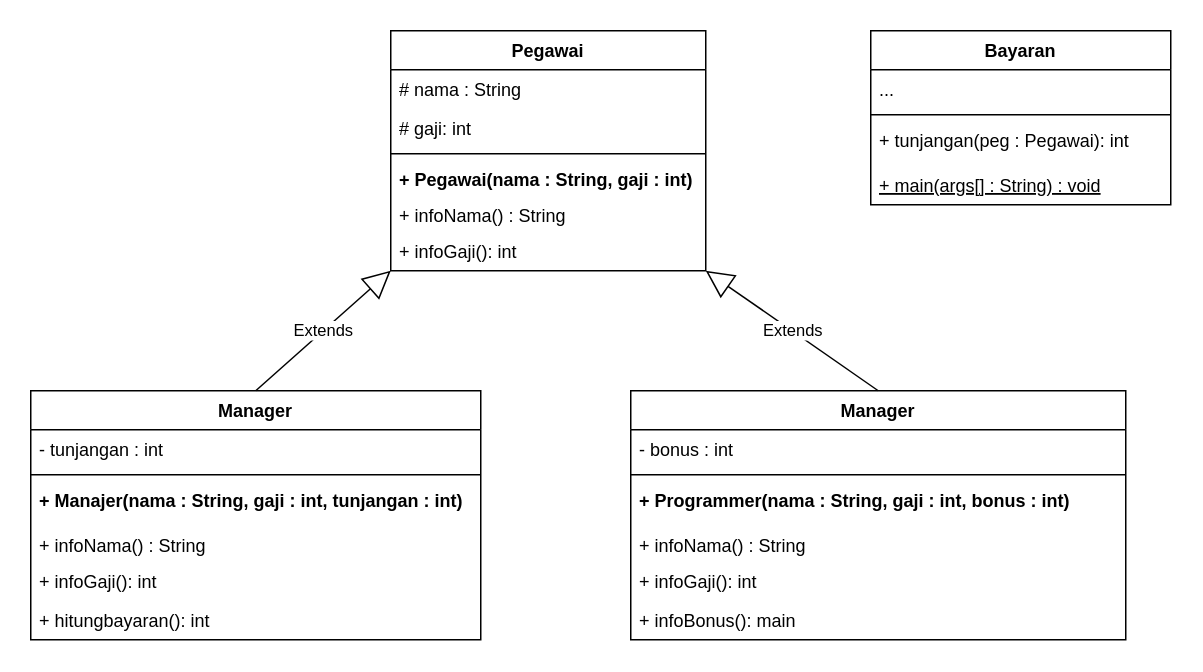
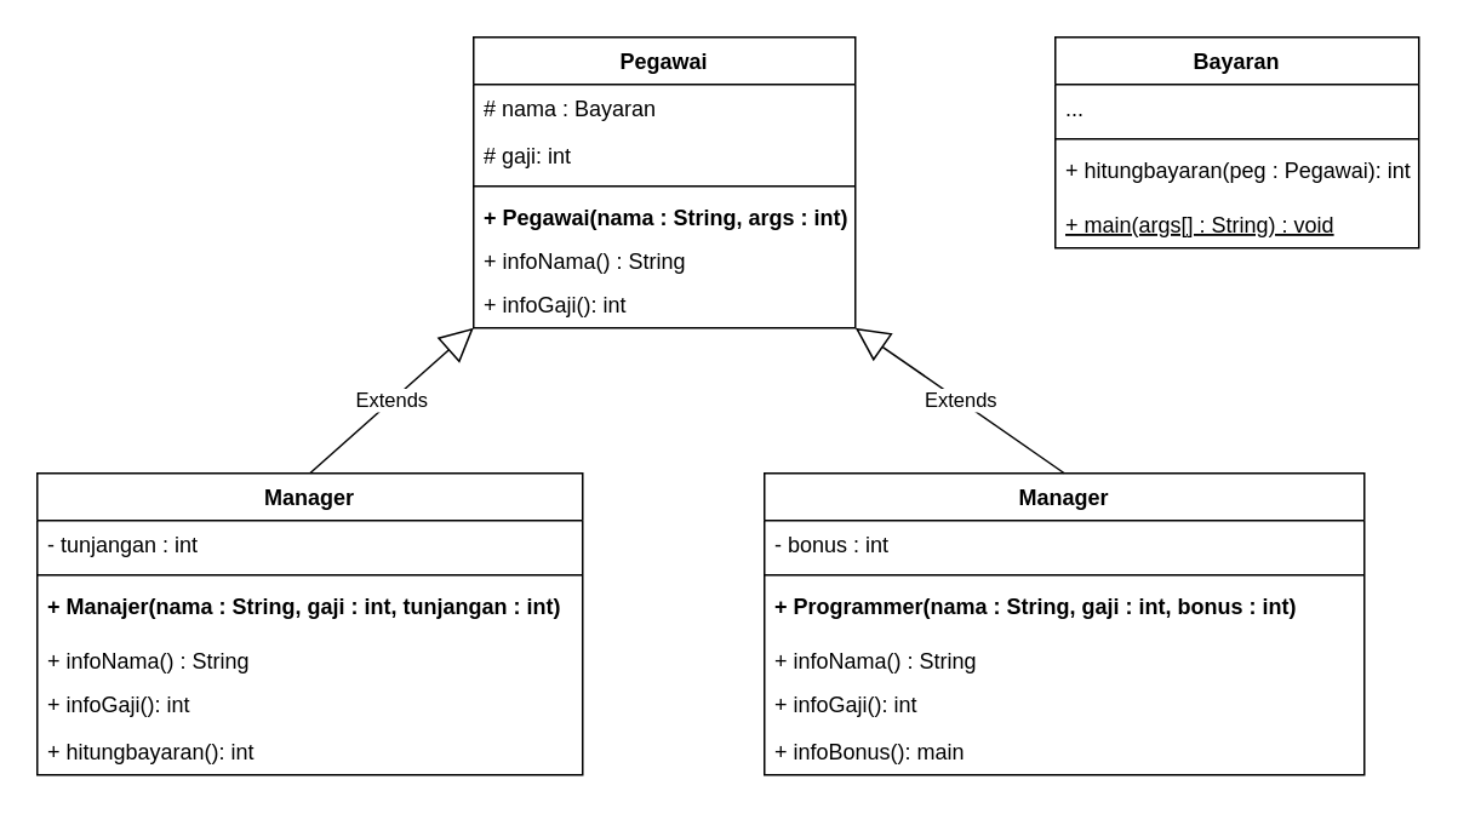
- <mxCell id="8" value="# nama : String" style="text;strokeColor=none;fillColor=none;align=left;verticalAlign=top;spacingLeft=4;spacingRight=4;overflow=hidden;rotatable=0;points=[[0,0.5],[1,0.5]];portConstraint=eastwest;" vertex="1" parent="7"><mxGeometry y="26" width="210" height="26" as="geometry" /></mxCell>
+ <mxCell id="8" value="# nama : Bayaran" style="text;strokeColor=none;fillColor=none;align=left;verticalAlign=top;spacingLeft=4;spacingRight=4;overflow=hidden;rotatable=0;points=[[0,0.5],[1,0.5]];portConstraint=eastwest;" vertex="1" parent="7"><mxGeometry y="26" width="210" height="26" as="geometry" /></mxCell>
- <mxCell id="5" value="+ tunjangan(peg : Pegawai): int" style="text;strokeColor=none;fillColor=none;align=left;verticalAlign=top;spacingLeft=4;spacingRight=4;overflow=hidden;rotatable=0;points=[[0,0.5],[1,0.5]];portConstraint=eastwest;fontStyle=0" vertex="1" parent="2"><mxGeometry y="60" width="200" height="30" as="geometry" /></mxCell>
+ <mxCell id="5" value="+ hitungbayaran(peg : Pegawai): int" style="text;strokeColor=none;fillColor=none;align=left;verticalAlign=top;spacingLeft=4;spacingRight=4;overflow=hidden;rotatable=0;points=[[0,0.5],[1,0.5]];portConstraint=eastwest;fontStyle=0" vertex="1" parent="2"><mxGeometry y="60" width="200" height="30" as="geometry" /></mxCell>
- <mxCell id="11" value="+ Pegawai(nama : String, gaji : int)" style="text;strokeColor=none;fillColor=none;align=left;verticalAlign=top;spacingLeft=4;spacingRight=4;overflow=hidden;rotatable=0;points=[[0,0.5],[1,0.5]];portConstraint=eastwest;fontStyle=1" vertex="1" parent="7"><mxGeometry y="86" width="210" height="24" as="geometry" /></mxCell>
+ <mxCell id="11" value="+ Pegawai(nama : String, args : int)" style="text;strokeColor=none;fillColor=none;align=left;verticalAlign=top;spacingLeft=4;spacingRight=4;overflow=hidden;rotatable=0;points=[[0,0.5],[1,0.5]];portConstraint=eastwest;fontStyle=1" vertex="1" parent="7"><mxGeometry y="86" width="210" height="24" as="geometry" /></mxCell>
